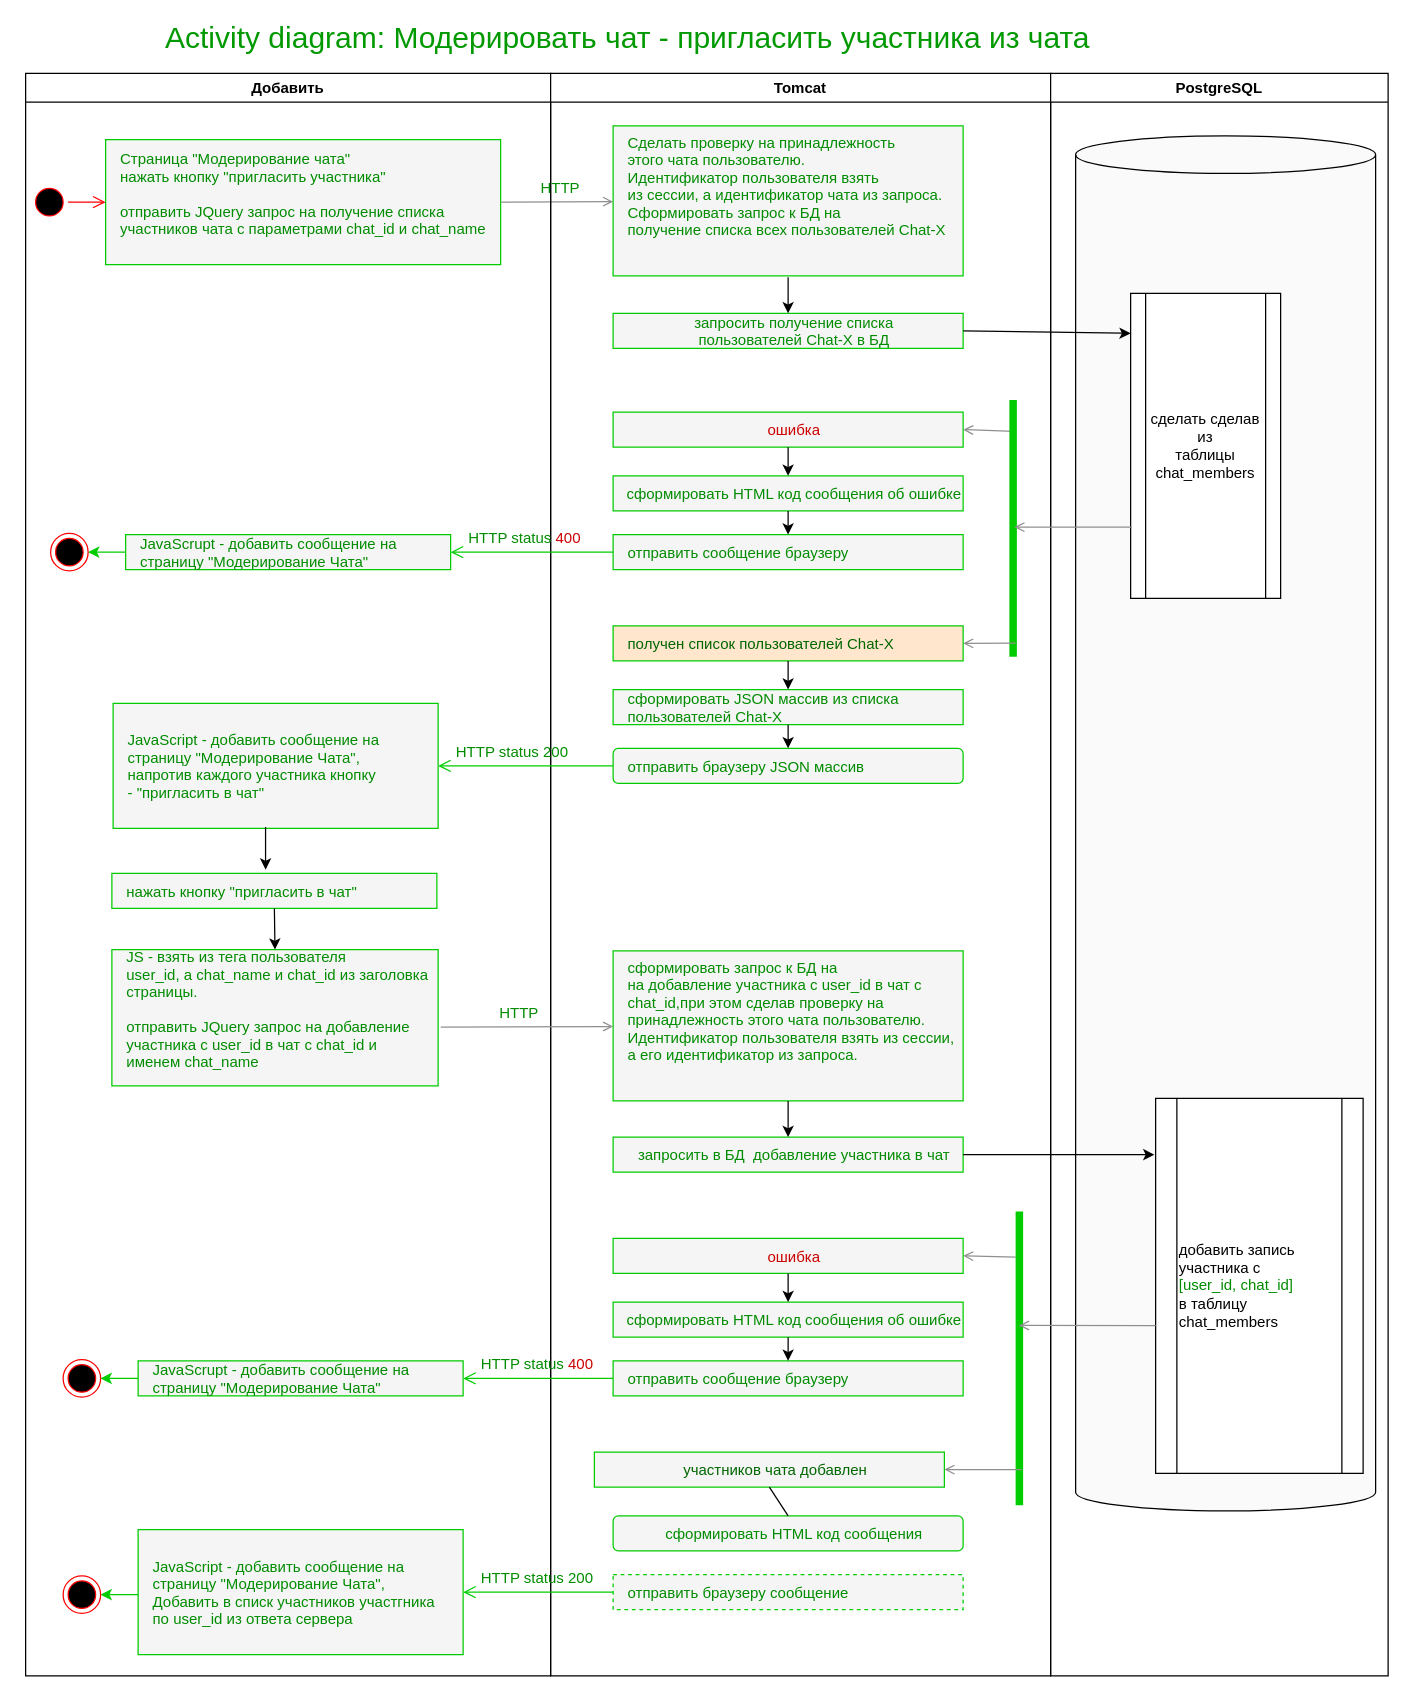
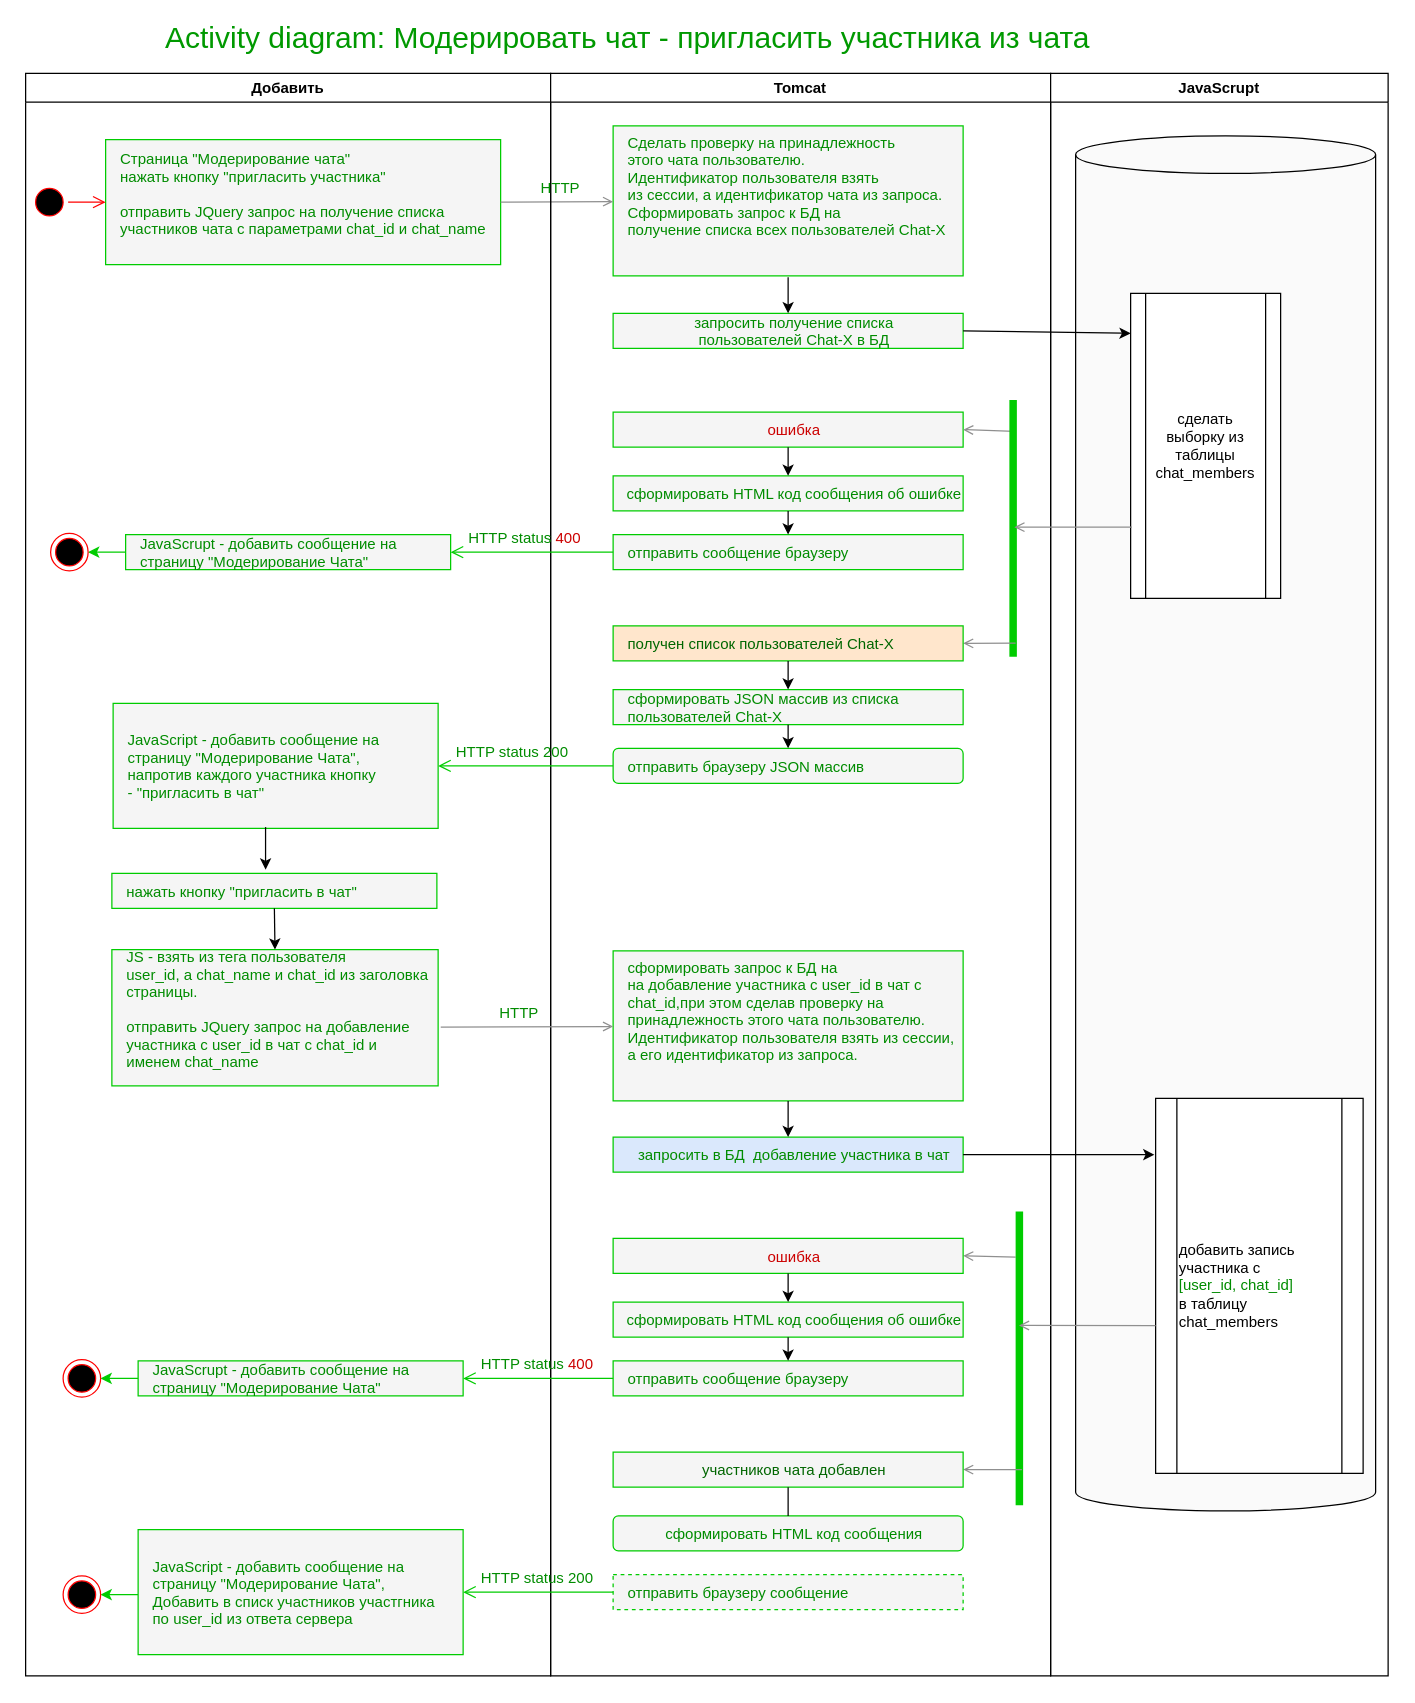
- <mxCell id="51" value="PostgreSQL" style="swimlane;whiteSpace=wrap" vertex="1" parent="1"><mxGeometry x="840" y="58" width="270" height="1282" as="geometry" /></mxCell>
+ <mxCell id="51" value="JavaScrupt" style="swimlane;whiteSpace=wrap" vertex="1" parent="1"><mxGeometry x="840" y="58" width="270" height="1282" as="geometry" /></mxCell>
- <mxCell id="53" value="&lt;span style=&quot;color: rgb(0 , 0 , 0)&quot;&gt;сделать сделав из&lt;/span&gt;&lt;br style=&quot;color: rgb(0 , 0 , 0)&quot;&gt;&lt;span style=&quot;color: rgb(0 , 0 , 0)&quot;&gt;таблицы&lt;/span&gt;&lt;br style=&quot;color: rgb(0 , 0 , 0)&quot;&gt;&lt;span style=&quot;color: rgb(0 , 0 , 0)&quot;&gt;chat_members&lt;/span&gt;" style="shape=process;whiteSpace=wrap;html=1;backgroundOutline=1;fontColor=#006600;" vertex="1" parent="51"><mxGeometry x="64" y="176" width="120" height="244" as="geometry" /></mxCell>
+ <mxCell id="53" value="&lt;span style=&quot;color: rgb(0 , 0 , 0)&quot;&gt;сделать выборку из&lt;/span&gt;&lt;br style=&quot;color: rgb(0 , 0 , 0)&quot;&gt;&lt;span style=&quot;color: rgb(0 , 0 , 0)&quot;&gt;таблицы&lt;/span&gt;&lt;br style=&quot;color: rgb(0 , 0 , 0)&quot;&gt;&lt;span style=&quot;color: rgb(0 , 0 , 0)&quot;&gt;chat_members&lt;/span&gt;" style="shape=process;whiteSpace=wrap;html=1;backgroundOutline=1;fontColor=#006600;" vertex="1" parent="51"><mxGeometry x="64" y="176" width="120" height="244" as="geometry" /></mxCell>
- <mxCell id="29" value="запросить в БД  добавление участника в чат" style="align=center;spacingLeft=10;fillColor=#f5f5f5;strokeColor=#00CC00;fontColor=#008C00;container=0;" vertex="1" parent="15"><mxGeometry x="50" y="851" width="280" height="28" as="geometry" /></mxCell>
+ <mxCell id="29" value="запросить в БД  добавление участника в чат" style="align=center;spacingLeft=10;fillColor=#dae8fc;strokeColor=#00CC00;fontColor=#008C00;container=0;" vertex="1" parent="15"><mxGeometry x="50" y="851" width="280" height="28" as="geometry" /></mxCell>
- <mxCell id="44" value="участников чата добавлен" style="align=center;spacingLeft=10;fillColor=#f5f5f5;strokeColor=#00CC00;container=0;fontColor=#006600;" vertex="1" parent="15"><mxGeometry x="35" y="1103" width="280" height="28" as="geometry" /></mxCell>
+ <mxCell id="44" value="участников чата добавлен" style="align=center;spacingLeft=10;fillColor=#f5f5f5;strokeColor=#00CC00;container=0;fontColor=#006600;" vertex="1" parent="15"><mxGeometry x="50" y="1103" width="280" height="28" as="geometry" /></mxCell>
